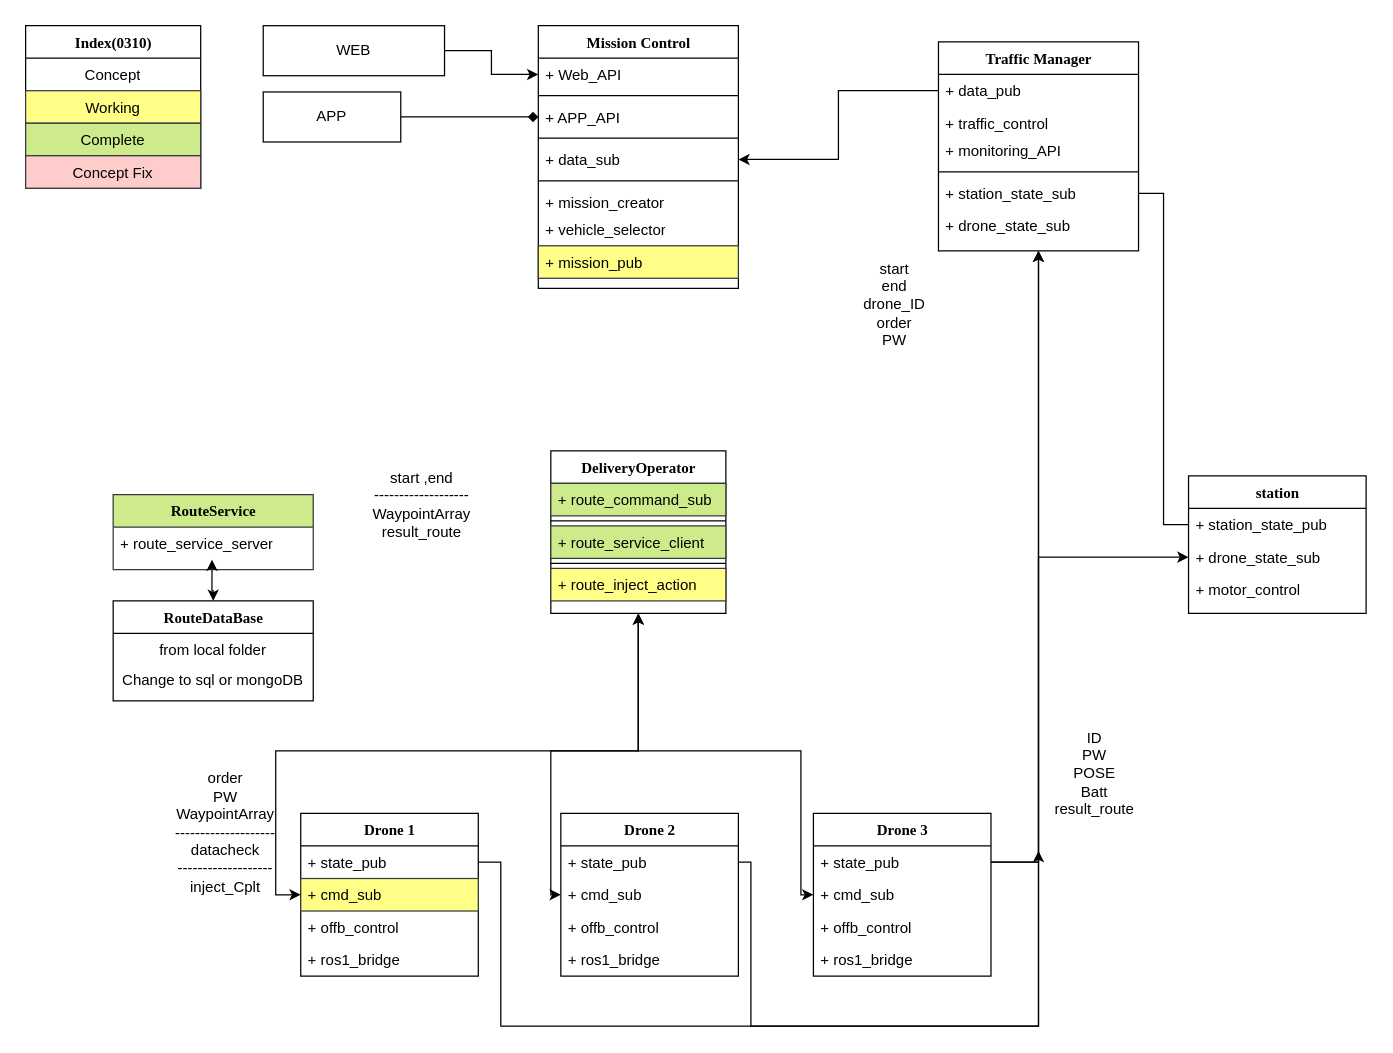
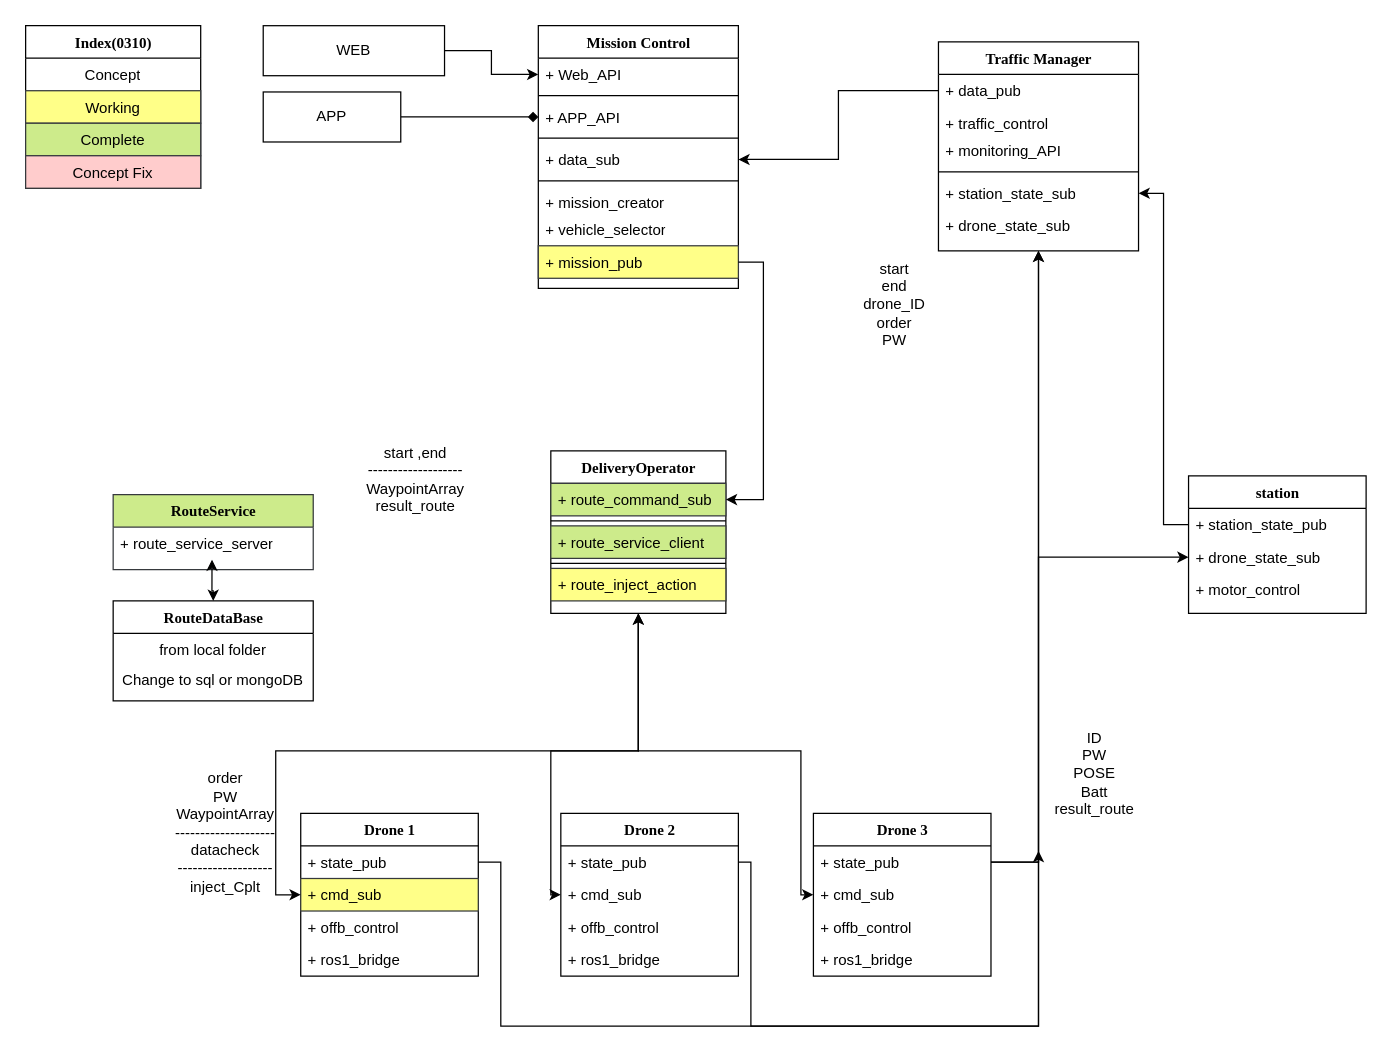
- <mxCell id="67" style="edgeStyle=orthogonalEdgeStyle;rounded=0;orthogonalLoop=1;jettySize=auto;html=1;exitX=0;exitY=0.5;exitDx=0;exitDy=0;entryX=1;entryY=0.5;entryDx=0;entryDy=0;startArrow=none;startFill=0;endArrow=none;" parent="1" source="37" target="19" edge="1"><mxGeometry relative="1" as="geometry"><Array as="points"><mxPoint x="930" y="154" /></Array></mxGeometry></mxCell>
+ <mxCell id="67" style="edgeStyle=orthogonalEdgeStyle;rounded=0;orthogonalLoop=1;jettySize=auto;html=1;exitX=0;exitY=0.5;exitDx=0;exitDy=0;entryX=1;entryY=0.5;entryDx=0;entryDy=0;startArrow=none;startFill=0;" parent="1" source="37" target="19" edge="1"><mxGeometry relative="1" as="geometry"><Array as="points"><mxPoint x="930" y="154" /></Array></mxGeometry></mxCell>
+ <mxCell id="56" style="edgeStyle=orthogonalEdgeStyle;rounded=0;orthogonalLoop=1;jettySize=auto;html=1;entryX=1;entryY=0.5;entryDx=0;entryDy=0;startArrow=none;startFill=0;exitX=1;exitY=0.5;exitDx=0;exitDy=0;" parent="1" source="13" target="44" edge="1"><mxGeometry relative="1" as="geometry"><mxPoint x="590" y="287" as="sourcePoint" /></mxGeometry></mxCell>
- <mxCell id="49" value="start ,end&lt;br&gt;-------------------&lt;br&gt;WaypointArray&lt;br&gt;result_route" style="text;html=1;strokeColor=none;fillColor=none;align=center;verticalAlign=middle;whiteSpace=wrap;rounded=0;" parent="1" vertex="1"><mxGeometry x="292" y="370" width="90" height="65" as="geometry" /></mxCell>
+ <mxCell id="49" value="start ,end&lt;br&gt;-------------------&lt;br&gt;WaypointArray&lt;br&gt;result_route" style="text;html=1;strokeColor=none;fillColor=none;align=center;verticalAlign=middle;whiteSpace=wrap;rounded=0;" parent="1" vertex="1"><mxGeometry x="287" y="350" width="90" height="65" as="geometry" /></mxCell>
